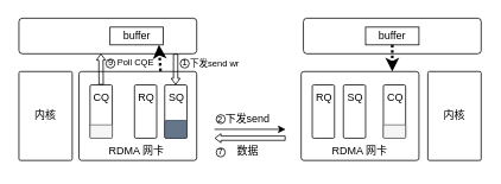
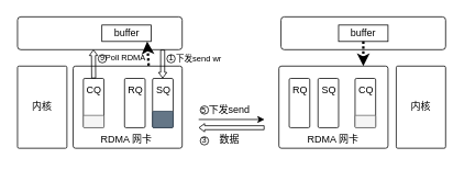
- <mxCell id="34" value="&lt;font style=&quot;font-size: 10px;&quot;&gt;Poll CQE&lt;/font&gt;" style="text;html=1;align=center;verticalAlign=middle;resizable=0;points=[];autosize=1;strokeColor=none;fillColor=none;" vertex="1" parent="1"><mxGeometry x="121" y="54.5" width="60" height="30" as="geometry" /></mxCell>
+ <mxCell id="34" value="&lt;font style=&quot;font-size: 10px;&quot;&gt;Poll RDMA&lt;/font&gt;" style="text;html=1;align=center;verticalAlign=middle;resizable=0;points=[];autosize=1;strokeColor=none;fillColor=none;" vertex="1" parent="1"><mxGeometry x="121" y="54.5" width="60" height="30" as="geometry" /></mxCell>
- <mxCell id="40" value="&lt;font style=&quot;font-size: 10px;&quot;&gt;2&lt;/font&gt;" style="text;html=1;align=center;verticalAlign=middle;resizable=0;points=[];autosize=1;strokeColor=none;fillColor=none;" vertex="1" parent="1"><mxGeometry x="231.4" y="117.5" width="30" height="30" as="geometry" /></mxCell>
+ <mxCell id="40" value="&lt;font style=&quot;font-size: 10px;&quot;&gt;5&lt;/font&gt;" style="text;html=1;align=center;verticalAlign=middle;resizable=0;points=[];autosize=1;strokeColor=none;fillColor=none;" vertex="1" parent="1"><mxGeometry x="231.4" y="117.5" width="30" height="30" as="geometry" /></mxCell>
- <mxCell id="42" value="&lt;font style=&quot;font-size: 10px;&quot;&gt;7&lt;/font&gt;" style="text;html=1;align=center;verticalAlign=middle;whiteSpace=wrap;rounded=0;" vertex="1" parent="1"><mxGeometry x="217" y="155" width="60" height="30" as="geometry" /></mxCell>
+ <mxCell id="42" value="&lt;font style=&quot;font-size: 10px;&quot;&gt;3&lt;/font&gt;" style="text;html=1;align=center;verticalAlign=middle;whiteSpace=wrap;rounded=0;" vertex="1" parent="1"><mxGeometry x="217" y="155" width="60" height="30" as="geometry" /></mxCell>
